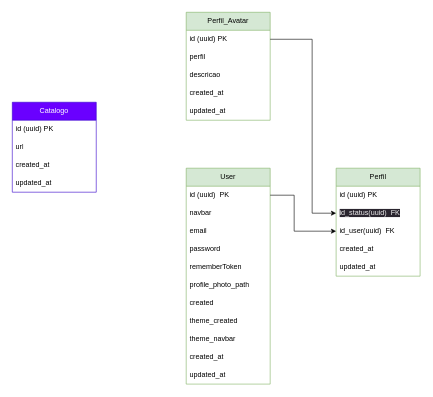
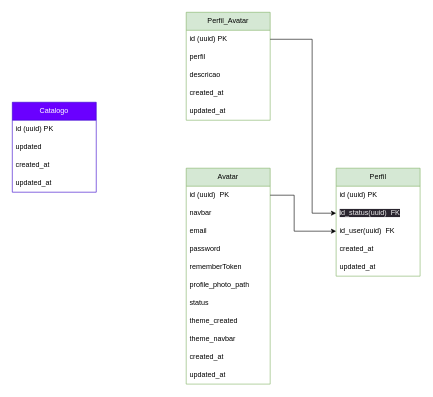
- <mxCell id="30" value="url" style="text;strokeColor=none;fillColor=none;align=left;verticalAlign=middle;spacingLeft=4;spacingRight=4;overflow=hidden;points=[[0,0.5],[1,0.5]];portConstraint=eastwest;rotatable=0;whiteSpace=wrap;html=1;" vertex="1" parent="28"><mxGeometry y="60" width="140" height="30" as="geometry" /></mxCell>
+ <mxCell id="30" value="updated" style="text;strokeColor=none;fillColor=none;align=left;verticalAlign=middle;spacingLeft=4;spacingRight=4;overflow=hidden;points=[[0,0.5],[1,0.5]];portConstraint=eastwest;rotatable=0;whiteSpace=wrap;html=1;" vertex="1" parent="28"><mxGeometry y="60" width="140" height="30" as="geometry" /></mxCell>
- <mxCell id="2" value="User" style="swimlane;fontStyle=0;childLayout=stackLayout;horizontal=1;startSize=30;horizontalStack=0;resizeParent=1;resizeParentMax=0;resizeLast=0;collapsible=1;marginBottom=0;whiteSpace=wrap;html=1;fillColor=#d5e8d4;strokeColor=#82b366;fontColor=#000000;" parent="1" vertex="1"><mxGeometry x="310" y="280" width="140" height="360" as="geometry" /></mxCell>
+ <mxCell id="2" value="Avatar" style="swimlane;fontStyle=0;childLayout=stackLayout;horizontal=1;startSize=30;horizontalStack=0;resizeParent=1;resizeParentMax=0;resizeLast=0;collapsible=1;marginBottom=0;whiteSpace=wrap;html=1;fillColor=#d5e8d4;strokeColor=#82b366;fontColor=#000000;" parent="1" vertex="1"><mxGeometry x="310" y="280" width="140" height="360" as="geometry" /></mxCell>
- <mxCell id="9" value="created" style="text;strokeColor=none;fillColor=none;align=left;verticalAlign=middle;spacingLeft=4;spacingRight=4;overflow=hidden;points=[[0,0.5],[1,0.5]];portConstraint=eastwest;rotatable=0;whiteSpace=wrap;html=1;" parent="2" vertex="1"><mxGeometry y="210" width="140" height="30" as="geometry" /></mxCell>
+ <mxCell id="9" value="status" style="text;strokeColor=none;fillColor=none;align=left;verticalAlign=middle;spacingLeft=4;spacingRight=4;overflow=hidden;points=[[0,0.5],[1,0.5]];portConstraint=eastwest;rotatable=0;whiteSpace=wrap;html=1;" parent="2" vertex="1"><mxGeometry y="210" width="140" height="30" as="geometry" /></mxCell>
